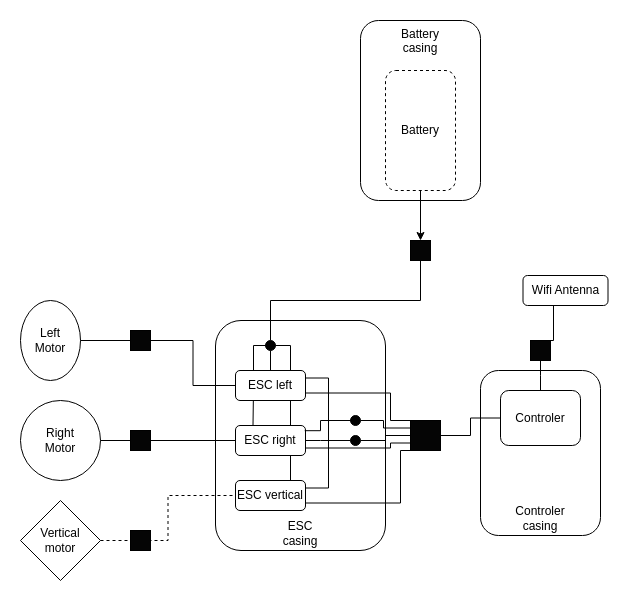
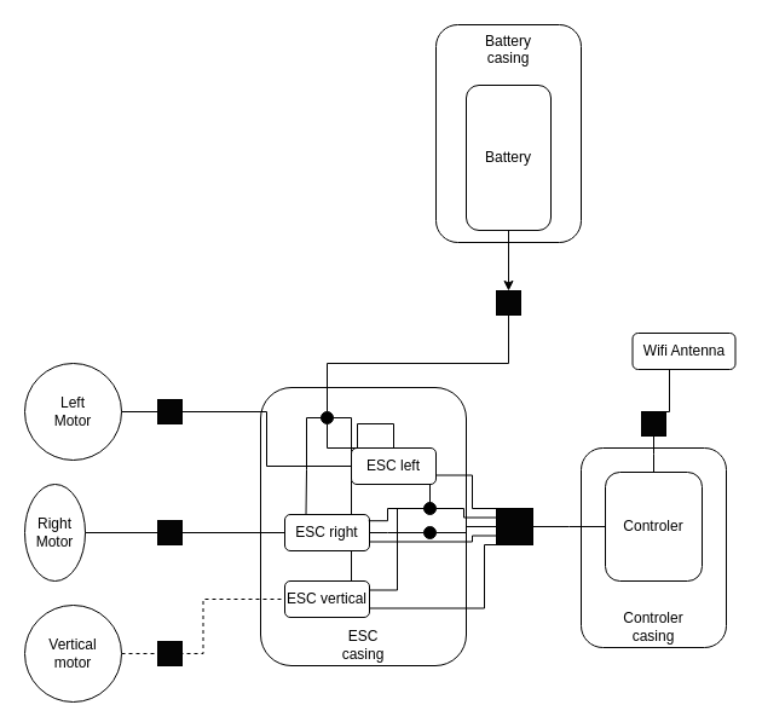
- <mxCell id="21" value="Battery" style="rounded=1;whiteSpace=wrap;html=1;dashed=1;" vertex="1" parent="1"><mxGeometry x="385" y="70" width="70" height="120" as="geometry" /></mxCell>
+ <mxCell id="21" value="Battery" style="rounded=1;whiteSpace=wrap;html=1;" vertex="1" parent="1"><mxGeometry x="385" y="70" width="70" height="120" as="geometry" /></mxCell>
- <mxCell id="7" value="Left&lt;br&gt;Motor" style="ellipse;whiteSpace=wrap;html=1;aspect=fixed;" vertex="1" parent="1"><mxGeometry x="20" y="300" width="60" height="80" as="geometry" /></mxCell>
+ <mxCell id="7" value="Left&lt;br&gt;Motor" style="ellipse;whiteSpace=wrap;html=1;aspect=fixed;" vertex="1" parent="1"><mxGeometry x="20" y="300" width="80" height="80" as="geometry" /></mxCell>
- <mxCell id="14" value="ESC left" style="rounded=1;whiteSpace=wrap;html=1;" vertex="1" parent="1"><mxGeometry x="235" y="370" width="70" height="30" as="geometry" /></mxCell>
+ <mxCell id="14" value="ESC left" style="rounded=1;whiteSpace=wrap;html=1;" vertex="1" parent="1"><mxGeometry x="290" y="370" width="70" height="30" as="geometry" /></mxCell>
- <mxCell id="38" value="Controler" style="rounded=1;whiteSpace=wrap;html=1;fillColor=#FFFFFF;" vertex="1" parent="1"><mxGeometry x="500" y="390" width="80" height="55" as="geometry" /></mxCell>
+ <mxCell id="38" value="Controler" style="rounded=1;whiteSpace=wrap;html=1;fillColor=#FFFFFF;" vertex="1" parent="1"><mxGeometry x="500" y="390" width="80" height="90" as="geometry" /></mxCell>
- <mxCell id="9" value="Right&lt;br&gt;Motor" style="ellipse;whiteSpace=wrap;html=1;aspect=fixed;" vertex="1" parent="1"><mxGeometry x="20" y="400" width="80" height="80" as="geometry" /></mxCell>
+ <mxCell id="9" value="Right&lt;br&gt;Motor" style="ellipse;whiteSpace=wrap;html=1;aspect=fixed;" vertex="1" parent="1"><mxGeometry x="20" y="400" width="50" height="80" as="geometry" /></mxCell>
- <mxCell id="11" value="Vertical&lt;br&gt;motor" style="rhombus;whiteSpace=wrap;html=1;aspect=fixed;" vertex="1" parent="1"><mxGeometry x="20" y="500" width="80" height="80" as="geometry" /></mxCell>
+ <mxCell id="11" value="Vertical&lt;br&gt;motor" style="ellipse;whiteSpace=wrap;html=1;aspect=fixed;" vertex="1" parent="1"><mxGeometry x="20" y="500" width="80" height="80" as="geometry" /></mxCell>
